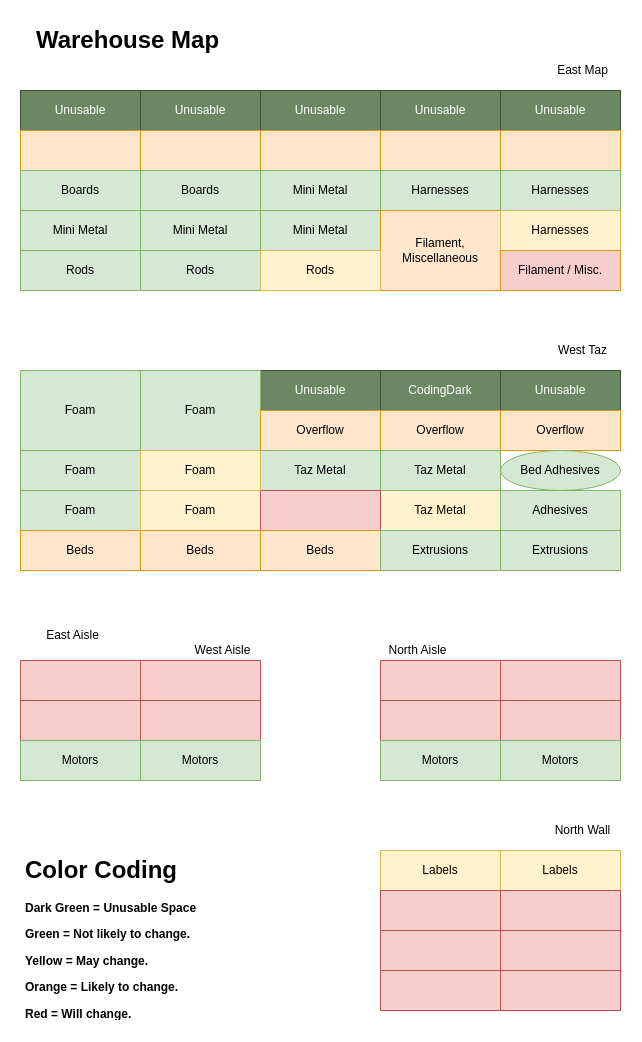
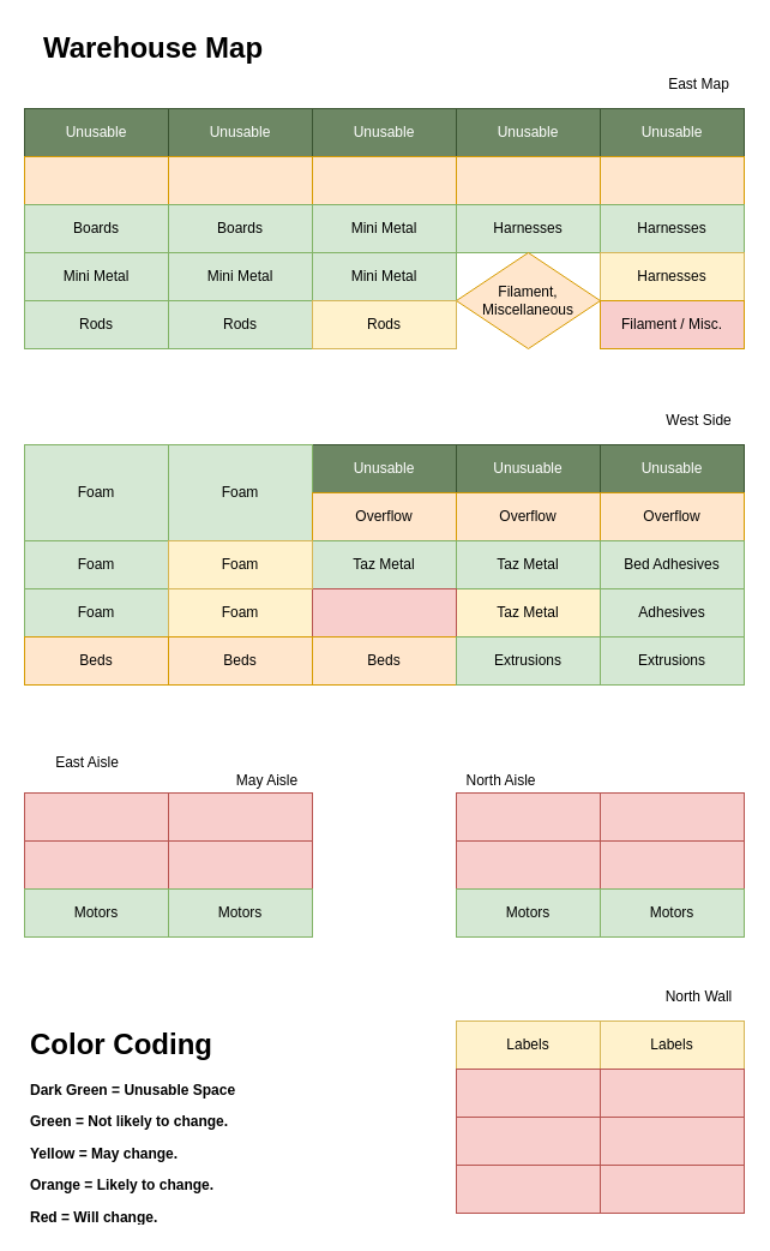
- <mxCell id="20" value="Filament, &lt;br&gt;Miscellaneous&lt;br&gt;" style="rounded=0;whiteSpace=wrap;html=1;fillColor=#ffe6cc;strokeColor=#d79b00;" parent="1" vertex="1"><mxGeometry x="380" y="210" width="120" height="80" as="geometry" /></mxCell>
+ <mxCell id="20" value="Filament, &lt;br&gt;Miscellaneous&lt;br&gt;" style="rhombus;whiteSpace=wrap;html=1;fillColor=#ffe6cc;strokeColor=#d79b00;" parent="1" vertex="1"><mxGeometry x="380" y="210" width="120" height="80" as="geometry" /></mxCell>
- <mxCell id="50" value="West Taz" style="text;html=1;strokeColor=none;fillColor=none;align=center;verticalAlign=middle;whiteSpace=wrap;rounded=0;" parent="1" vertex="1"><mxGeometry x="545" y="340" width="75" height="20" as="geometry" /></mxCell>
+ <mxCell id="50" value="West Side" style="text;html=1;strokeColor=none;fillColor=none;align=center;verticalAlign=middle;whiteSpace=wrap;rounded=0;" parent="1" vertex="1"><mxGeometry x="545" y="340" width="75" height="20" as="geometry" /></mxCell>
- <mxCell id="29" value="CodingDark" style="rounded=0;whiteSpace=wrap;html=1;fillColor=#6d8764;strokeColor=#3A5431;fontColor=#ffffff;" parent="1" vertex="1"><mxGeometry x="380" y="370" width="120" height="40" as="geometry" /></mxCell>
+ <mxCell id="29" value="Unusuable" style="rounded=0;whiteSpace=wrap;html=1;fillColor=#6d8764;strokeColor=#3A5431;fontColor=#ffffff;" parent="1" vertex="1"><mxGeometry x="380" y="370" width="120" height="40" as="geometry" /></mxCell>
- <mxCell id="40" value="Bed Adhesives" style="ellipse;whiteSpace=wrap;html=1;fillColor=#d5e8d4;strokeColor=#82b366;" parent="1" vertex="1"><mxGeometry x="500" y="450" width="120" height="40" as="geometry" /></mxCell>
+ <mxCell id="40" value="Bed Adhesives" style="rounded=0;whiteSpace=wrap;html=1;fillColor=#d5e8d4;strokeColor=#82b366;" parent="1" vertex="1"><mxGeometry x="500" y="450" width="120" height="40" as="geometry" /></mxCell>
- <mxCell id="73" value="West Aisle" style="text;html=1;strokeColor=none;fillColor=none;align=center;verticalAlign=middle;whiteSpace=wrap;rounded=0;" parent="1" vertex="1"><mxGeometry x="185" y="640" width="75" height="20" as="geometry" /></mxCell>
+ <mxCell id="73" value="May Aisle" style="text;html=1;strokeColor=none;fillColor=none;align=center;verticalAlign=middle;whiteSpace=wrap;rounded=0;" parent="1" vertex="1"><mxGeometry x="185" y="640" width="75" height="20" as="geometry" /></mxCell>
